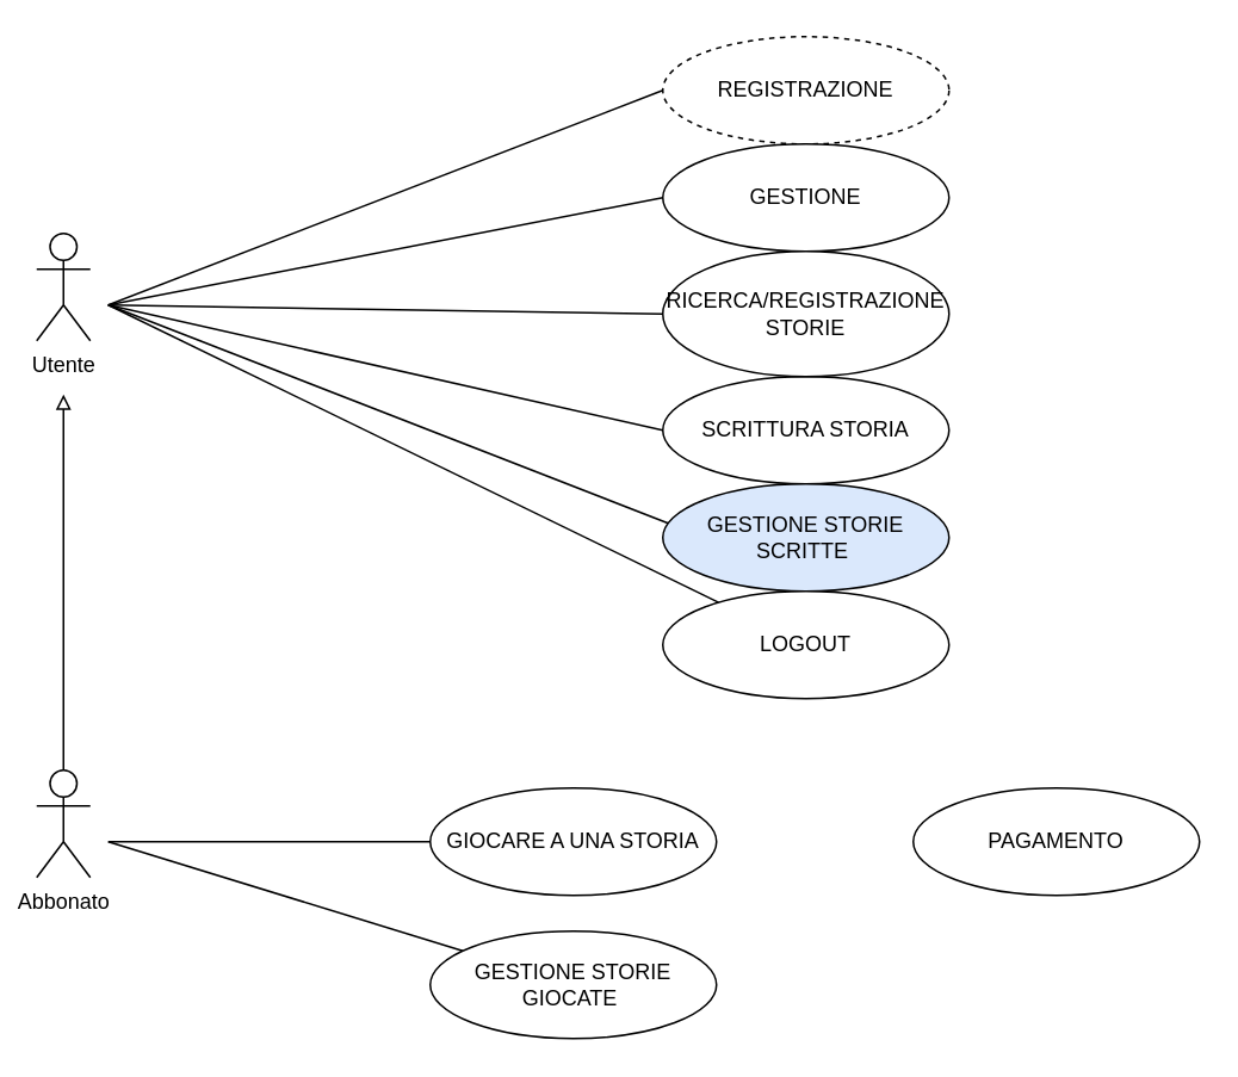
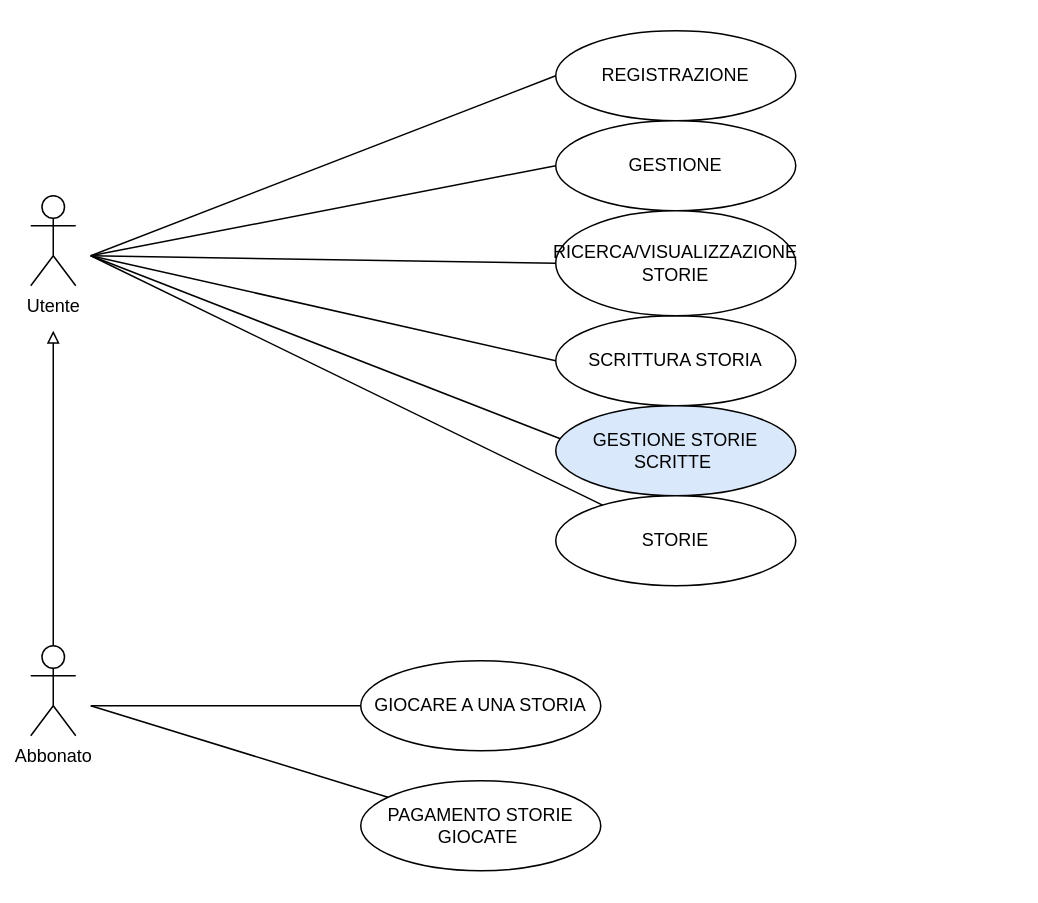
- <mxCell id="5" value="&lt;div&gt;REGISTRAZIONE&lt;/div&gt;" style="ellipse;whiteSpace=wrap;html=1;dashed=1;" parent="1" vertex="1"><mxGeometry x="370" y="20" width="160" height="60" as="geometry" /></mxCell>
+ <mxCell id="5" value="&lt;div&gt;REGISTRAZIONE&lt;/div&gt;" style="ellipse;whiteSpace=wrap;html=1;" parent="1" vertex="1"><mxGeometry x="370" y="20" width="160" height="60" as="geometry" /></mxCell>
- <mxCell id="10" value="&lt;div&gt;RICERCA/REGISTRAZIONE&lt;/div&gt;&lt;div&gt;STORIE&lt;/div&gt;" style="ellipse;whiteSpace=wrap;html=1;" parent="1" vertex="1"><mxGeometry x="370" y="140" width="160" height="70" as="geometry" /></mxCell>
+ <mxCell id="10" value="&lt;div&gt;RICERCA/VISUALIZZAZIONE&lt;/div&gt;&lt;div&gt;STORIE&lt;/div&gt;" style="ellipse;whiteSpace=wrap;html=1;" parent="1" vertex="1"><mxGeometry x="370" y="140" width="160" height="70" as="geometry" /></mxCell>
- <mxCell id="20" value="LOGOUT" style="ellipse;whiteSpace=wrap;html=1;" parent="1" vertex="1"><mxGeometry x="370" y="330" width="160" height="60" as="geometry" /></mxCell>
+ <mxCell id="20" value="STORIE" style="ellipse;whiteSpace=wrap;html=1;" parent="1" vertex="1"><mxGeometry x="370" y="330" width="160" height="60" as="geometry" /></mxCell>
- <mxCell id="9" value="&lt;div&gt;PAGAMENTO&lt;/div&gt;" style="ellipse;whiteSpace=wrap;html=1;" parent="1" vertex="1"><mxGeometry x="510" y="440" width="160" height="60" as="geometry" /></mxCell>
- <mxCell id="18" value="GESTIONE STORIE GIOCATE&amp;nbsp;" style="ellipse;whiteSpace=wrap;html=1;" parent="1" vertex="1"><mxGeometry x="240" y="520" width="160" height="60" as="geometry" /></mxCell>
+ <mxCell id="18" value="PAGAMENTO STORIE GIOCATE&amp;nbsp;" style="ellipse;whiteSpace=wrap;html=1;" parent="1" vertex="1"><mxGeometry x="240" y="520" width="160" height="60" as="geometry" /></mxCell>
